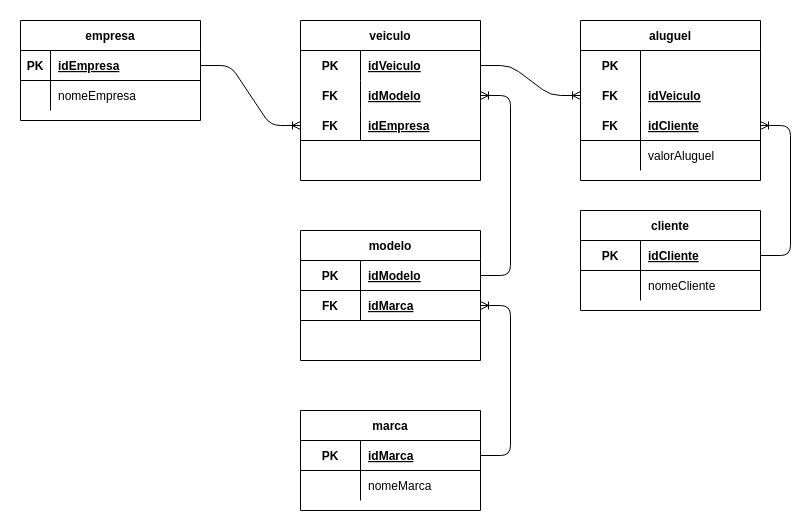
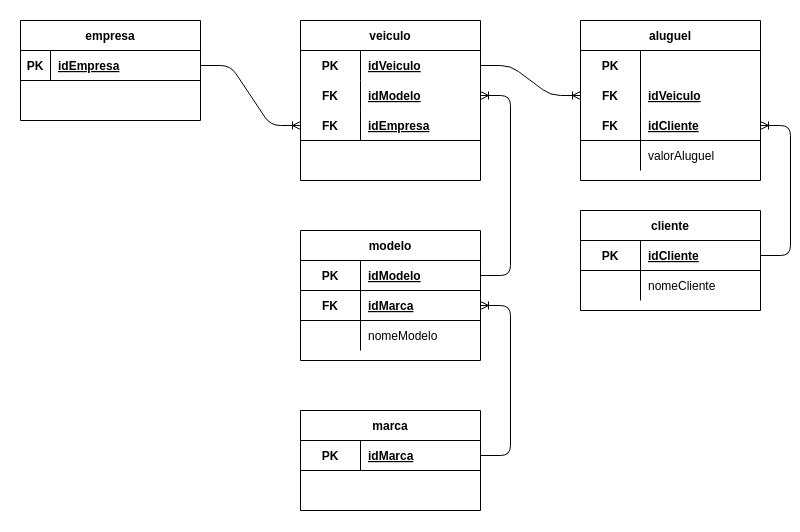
- <mxCell id="8" value="nomeEmpresa" style="shape=partialRectangle;connectable=0;fillColor=none;top=0;left=0;bottom=0;right=0;align=left;spacingLeft=6;overflow=hidden;" parent="6" vertex="1"><mxGeometry x="30" width="150" height="30" as="geometry" /></mxCell>
+ <mxCell id="52" value="nomeModelo" style="shape=partialRectangle;connectable=0;fillColor=none;top=0;left=0;bottom=0;right=0;align=left;spacingLeft=6;overflow=hidden;" parent="50" vertex="1"><mxGeometry x="60" width="120" height="30" as="geometry" /></mxCell>
- <mxCell id="60" value="nomeMarca" style="shape=partialRectangle;connectable=0;fillColor=none;top=0;left=0;bottom=0;right=0;align=left;spacingLeft=6;overflow=hidden;" parent="58" vertex="1"><mxGeometry x="60" width="120" height="30" as="geometry" /></mxCell>
